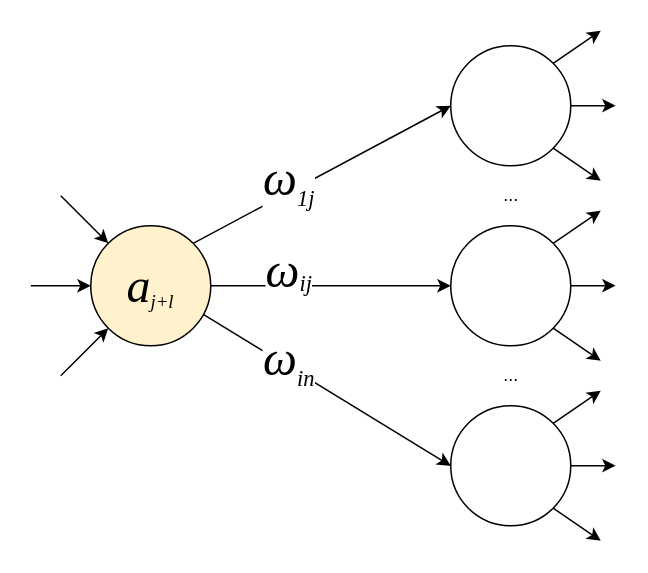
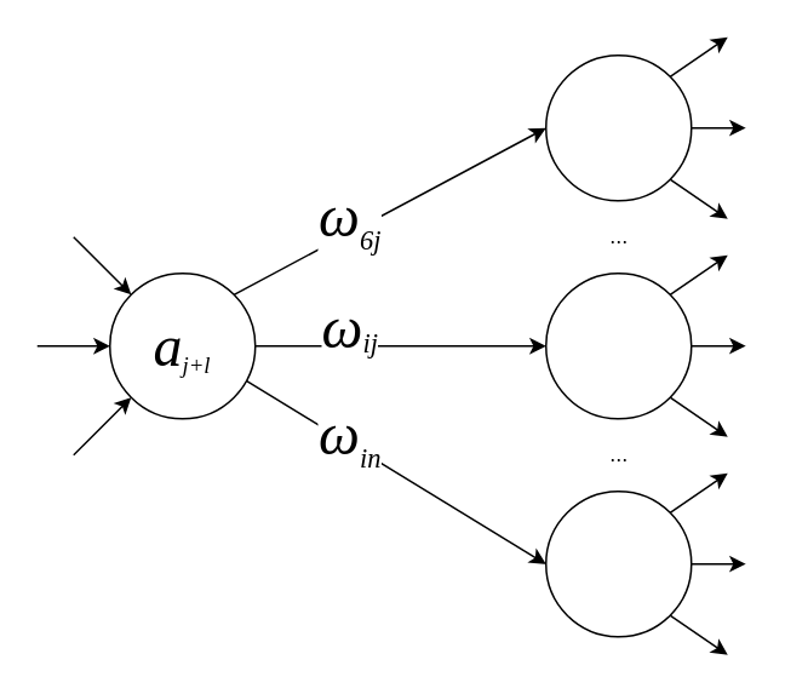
- <mxCell id="16" value="&lt;i style=&quot;font-size: 32px&quot;&gt;&lt;span&gt;&lt;font style=&quot;font-size: 32px&quot;&gt;ω&lt;/font&gt;&lt;font style=&quot;font-size: 32px&quot; size=&quot;1&quot;&gt;&lt;sub style=&quot;font-size: 15px&quot;&gt;1j&lt;/sub&gt;&lt;/font&gt;&lt;/span&gt;&lt;/i&gt;" style="edgeLabel;html=1;align=center;verticalAlign=middle;resizable=0;points=[];fontSize=27;fontFamily=Times New Roman;" vertex="1" connectable="0" parent="1"><mxGeometry x="130.001" y="190.004" as="geometry"><mxPoint x="61" y="-71" as="offset" /></mxGeometry></mxCell>
+ <mxCell id="16" value="&lt;i style=&quot;font-size: 32px&quot;&gt;&lt;span&gt;&lt;font style=&quot;font-size: 32px&quot;&gt;ω&lt;/font&gt;&lt;font style=&quot;font-size: 32px&quot; size=&quot;1&quot;&gt;&lt;sub style=&quot;font-size: 15px&quot;&gt;6j&lt;/sub&gt;&lt;/font&gt;&lt;/span&gt;&lt;/i&gt;" style="edgeLabel;html=1;align=center;verticalAlign=middle;resizable=0;points=[];fontSize=27;fontFamily=Times New Roman;" vertex="1" connectable="0" parent="1"><mxGeometry x="130.001" y="190.004" as="geometry"><mxPoint x="61" y="-71" as="offset" /></mxGeometry></mxCell>
- <mxCell id="6" value="&lt;font style=&quot;font-size: 15px&quot;&gt;&lt;font style=&quot;font-size: 32px&quot;&gt;a&lt;/font&gt;&lt;font style=&quot;font-size: 15px&quot;&gt;&lt;sub&gt;j+l&lt;/sub&gt;&lt;/font&gt;&lt;/font&gt;" style="ellipse;whiteSpace=wrap;html=1;aspect=fixed;fontSize=27;fontFamily=Times New Roman;fontStyle=2;fillColor=#fff2cc;" parent="1" vertex="1"><mxGeometry x="60" y="150" width="80" height="80" as="geometry" /></mxCell>
+ <mxCell id="6" value="&lt;font style=&quot;font-size: 15px&quot;&gt;&lt;font style=&quot;font-size: 32px&quot;&gt;a&lt;/font&gt;&lt;font style=&quot;font-size: 15px&quot;&gt;&lt;sub&gt;j+l&lt;/sub&gt;&lt;/font&gt;&lt;/font&gt;" style="ellipse;whiteSpace=wrap;html=1;aspect=fixed;fontSize=27;fontFamily=Times New Roman;fontStyle=2" parent="1" vertex="1"><mxGeometry x="60" y="150" width="80" height="80" as="geometry" /></mxCell>
